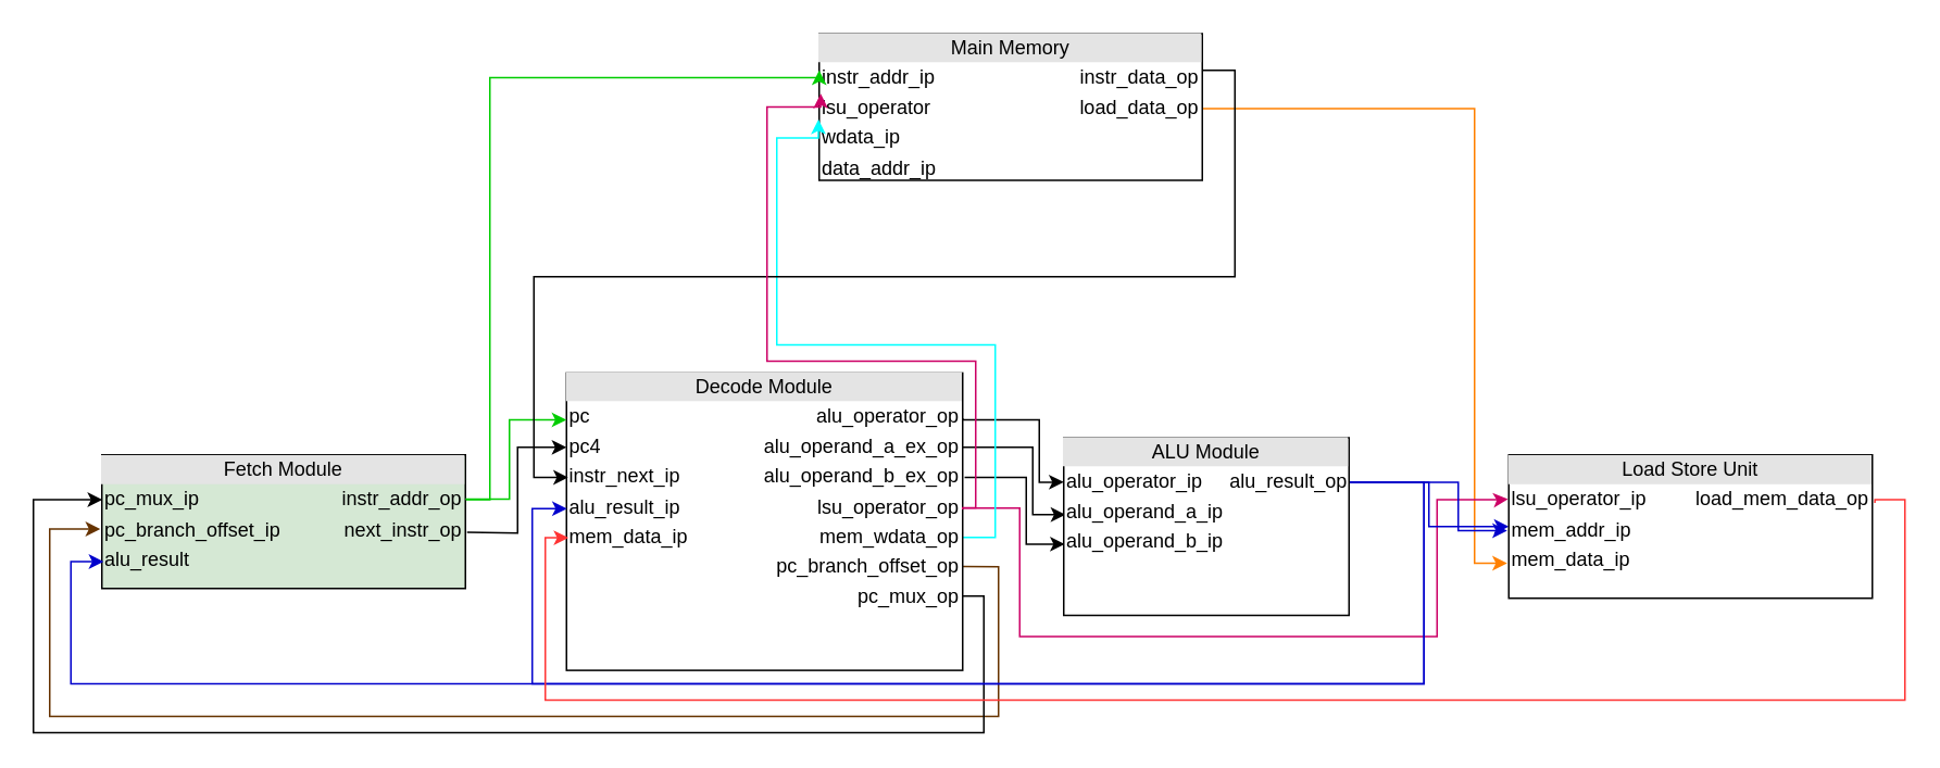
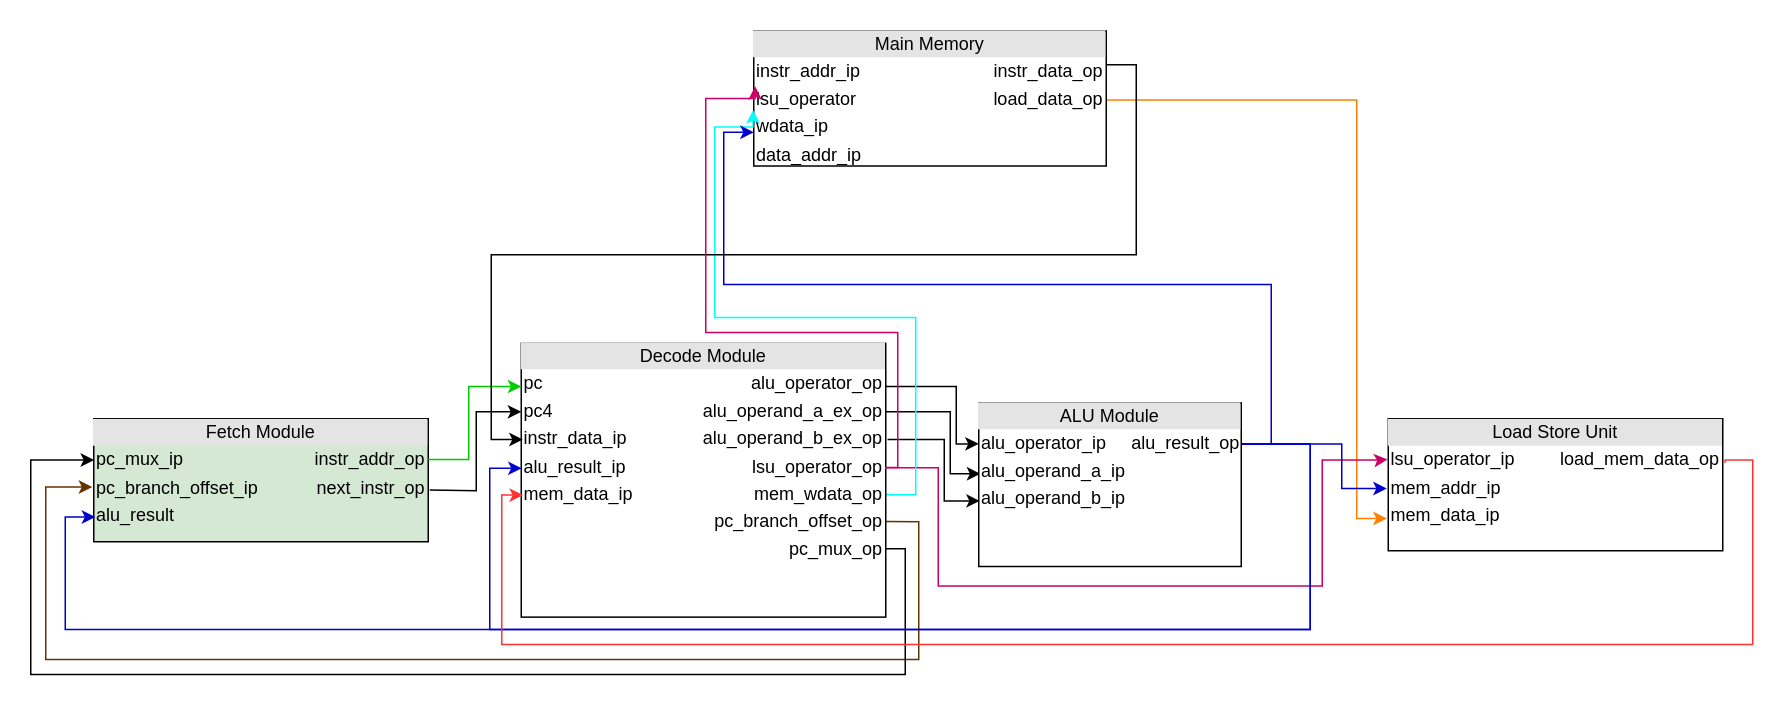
- <mxCell id="5" style="edgeStyle=orthogonalEdgeStyle;rounded=0;orthogonalLoop=1;jettySize=auto;html=1;exitX=1;exitY=0.25;exitDx=0;exitDy=0;entryX=0;entryY=0.25;entryDx=0;entryDy=0;strokeColor=#00CC00;" edge="1" parent="1" source="6" target="3"><mxGeometry relative="1" as="geometry"><mxPoint x="305" y="29" as="targetPoint" /><Array as="points"><mxPoint x="285" y="306" /><mxPoint x="300" y="306" /><mxPoint x="300" y="47" /></Array></mxGeometry></mxCell>
- <mxCell id="14" value="&lt;div style=&quot;text-align: center; box-sizing: border-box; width: 100%; background: rgb(228, 228, 228); padding: 2px;&quot;&gt;Decode Module&lt;/div&gt;&lt;table style=&quot;width:100%;font-size:1em;&quot; cellpadding=&quot;2&quot; cellspacing=&quot;0&quot;&gt;&lt;tbody&gt;&lt;tr&gt;&lt;td&gt;pc&lt;/td&gt;&lt;td style=&quot;text-align: right;&quot;&gt;alu_operator_op&lt;/td&gt;&lt;/tr&gt;&lt;tr&gt;&lt;td&gt;pc4&lt;/td&gt;&lt;td style=&quot;text-align: right;&quot;&gt;alu_operand_a_ex_op&lt;/td&gt;&lt;/tr&gt;&lt;tr&gt;&lt;td&gt;instr_next_ip&lt;/td&gt;&lt;td style=&quot;text-align: right;&quot;&gt;alu_operand_b_ex_op&lt;/td&gt;&lt;/tr&gt;&lt;tr&gt;&lt;td&gt;alu_result_ip&lt;/td&gt;&lt;td style=&quot;text-align: right;&quot;&gt;lsu_operator_op&lt;/td&gt;&lt;/tr&gt;&lt;tr&gt;&lt;td&gt;mem_data_ip&lt;/td&gt;&lt;td style=&quot;text-align: right;&quot;&gt;mem_wdata_op&lt;/td&gt;&lt;/tr&gt;&lt;tr&gt;&lt;td&gt;&lt;br&gt;&lt;/td&gt;&lt;td style=&quot;text-align: right;&quot;&gt;pc_branch_offset_op&lt;/td&gt;&lt;/tr&gt;&lt;tr&gt;&lt;td&gt;&lt;br&gt;&lt;/td&gt;&lt;td style=&quot;text-align: right;&quot;&gt;&lt;span style=&quot;&quot;&gt;pc_mux_op&lt;/span&gt;&lt;/td&gt;&lt;/tr&gt;&lt;/tbody&gt;&lt;/table&gt;" style="verticalAlign=top;align=left;overflow=fill;html=1;whiteSpace=wrap;strokeWidth=1;" vertex="1" parent="1"><mxGeometry x="347" y="228.25" width="243" height="182.5" as="geometry" /></mxCell>
+ <mxCell id="14" value="&lt;div style=&quot;text-align: center; box-sizing: border-box; width: 100%; background: rgb(228, 228, 228); padding: 2px;&quot;&gt;Decode Module&lt;/div&gt;&lt;table style=&quot;width:100%;font-size:1em;&quot; cellpadding=&quot;2&quot; cellspacing=&quot;0&quot;&gt;&lt;tbody&gt;&lt;tr&gt;&lt;td&gt;pc&lt;/td&gt;&lt;td style=&quot;text-align: right;&quot;&gt;alu_operator_op&lt;/td&gt;&lt;/tr&gt;&lt;tr&gt;&lt;td&gt;pc4&lt;/td&gt;&lt;td style=&quot;text-align: right;&quot;&gt;alu_operand_a_ex_op&lt;/td&gt;&lt;/tr&gt;&lt;tr&gt;&lt;td&gt;instr_data_ip&lt;/td&gt;&lt;td style=&quot;text-align: right;&quot;&gt;alu_operand_b_ex_op&lt;/td&gt;&lt;/tr&gt;&lt;tr&gt;&lt;td&gt;alu_result_ip&lt;/td&gt;&lt;td style=&quot;text-align: right;&quot;&gt;lsu_operator_op&lt;/td&gt;&lt;/tr&gt;&lt;tr&gt;&lt;td&gt;mem_data_ip&lt;/td&gt;&lt;td style=&quot;text-align: right;&quot;&gt;mem_wdata_op&lt;/td&gt;&lt;/tr&gt;&lt;tr&gt;&lt;td&gt;&lt;br&gt;&lt;/td&gt;&lt;td style=&quot;text-align: right;&quot;&gt;pc_branch_offset_op&lt;/td&gt;&lt;/tr&gt;&lt;tr&gt;&lt;td&gt;&lt;br&gt;&lt;/td&gt;&lt;td style=&quot;text-align: right;&quot;&gt;&lt;span style=&quot;&quot;&gt;pc_mux_op&lt;/span&gt;&lt;/td&gt;&lt;/tr&gt;&lt;/tbody&gt;&lt;/table&gt;" style="verticalAlign=top;align=left;overflow=fill;html=1;whiteSpace=wrap;strokeWidth=1;" vertex="1" parent="1"><mxGeometry x="347" y="228.25" width="243" height="182.5" as="geometry" /></mxCell>
- <mxCell id="17" style="edgeStyle=orthogonalEdgeStyle;rounded=0;orthogonalLoop=1;jettySize=auto;html=1;exitX=1;exitY=0.25;exitDx=0;exitDy=0;strokeColor=#0000CC;" edge="1" parent="1" source="19" target="21"><mxGeometry relative="1" as="geometry" /></mxCell>
+ <mxCell id="17" style="edgeStyle=orthogonalEdgeStyle;rounded=0;orthogonalLoop=1;jettySize=auto;html=1;exitX=1;exitY=0.25;exitDx=0;exitDy=0;entryX=0;entryY=0.75;entryDx=0;entryDy=0;strokeColor=#0000CC;" edge="1" parent="1" source="19" target="3"><mxGeometry relative="1" as="geometry" /></mxCell>
